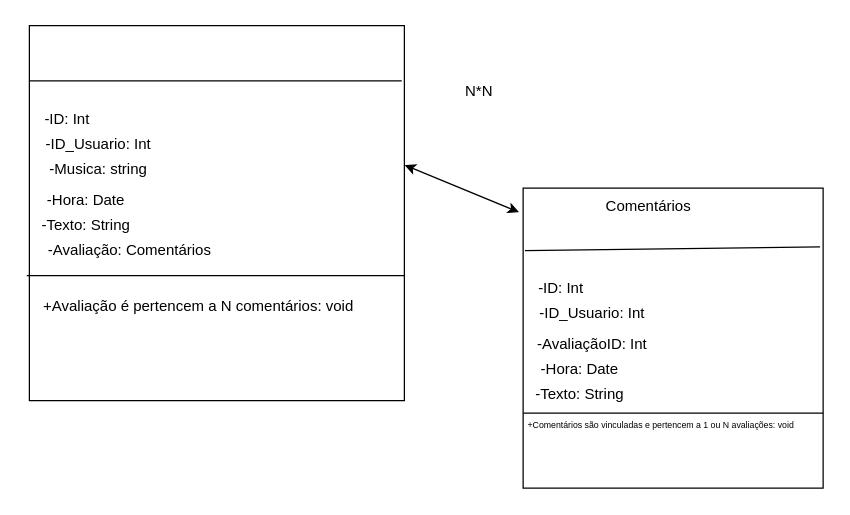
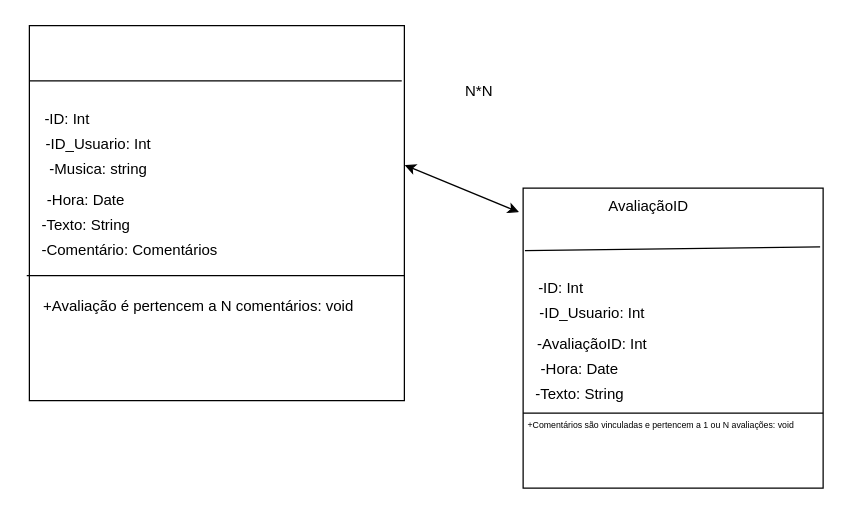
- <mxCell id="7" value="Comentários" style="text;html=1;align=center;verticalAlign=middle;resizable=0;points=[];autosize=1;strokeColor=none;fillColor=none;" parent="1" vertex="1"><mxGeometry x="473" y="150" width="90" height="30" as="geometry" /></mxCell>
+ <mxCell id="7" value="AvaliaçãoID" style="text;html=1;align=center;verticalAlign=middle;resizable=0;points=[];autosize=1;strokeColor=none;fillColor=none;" parent="1" vertex="1"><mxGeometry x="473" y="150" width="90" height="30" as="geometry" /></mxCell>
- <mxCell id="23" value="-Avaliação: Comentários" style="text;html=1;align=center;verticalAlign=middle;resizable=0;points=[];autosize=1;strokeColor=none;fillColor=none;" vertex="1" parent="1"><mxGeometry x="23" y="184.5" width="160" height="30" as="geometry" /></mxCell>
+ <mxCell id="23" value="-Comentário: Comentários" style="text;html=1;align=center;verticalAlign=middle;resizable=0;points=[];autosize=1;strokeColor=none;fillColor=none;" vertex="1" parent="1"><mxGeometry x="23" y="184.5" width="160" height="30" as="geometry" /></mxCell>
